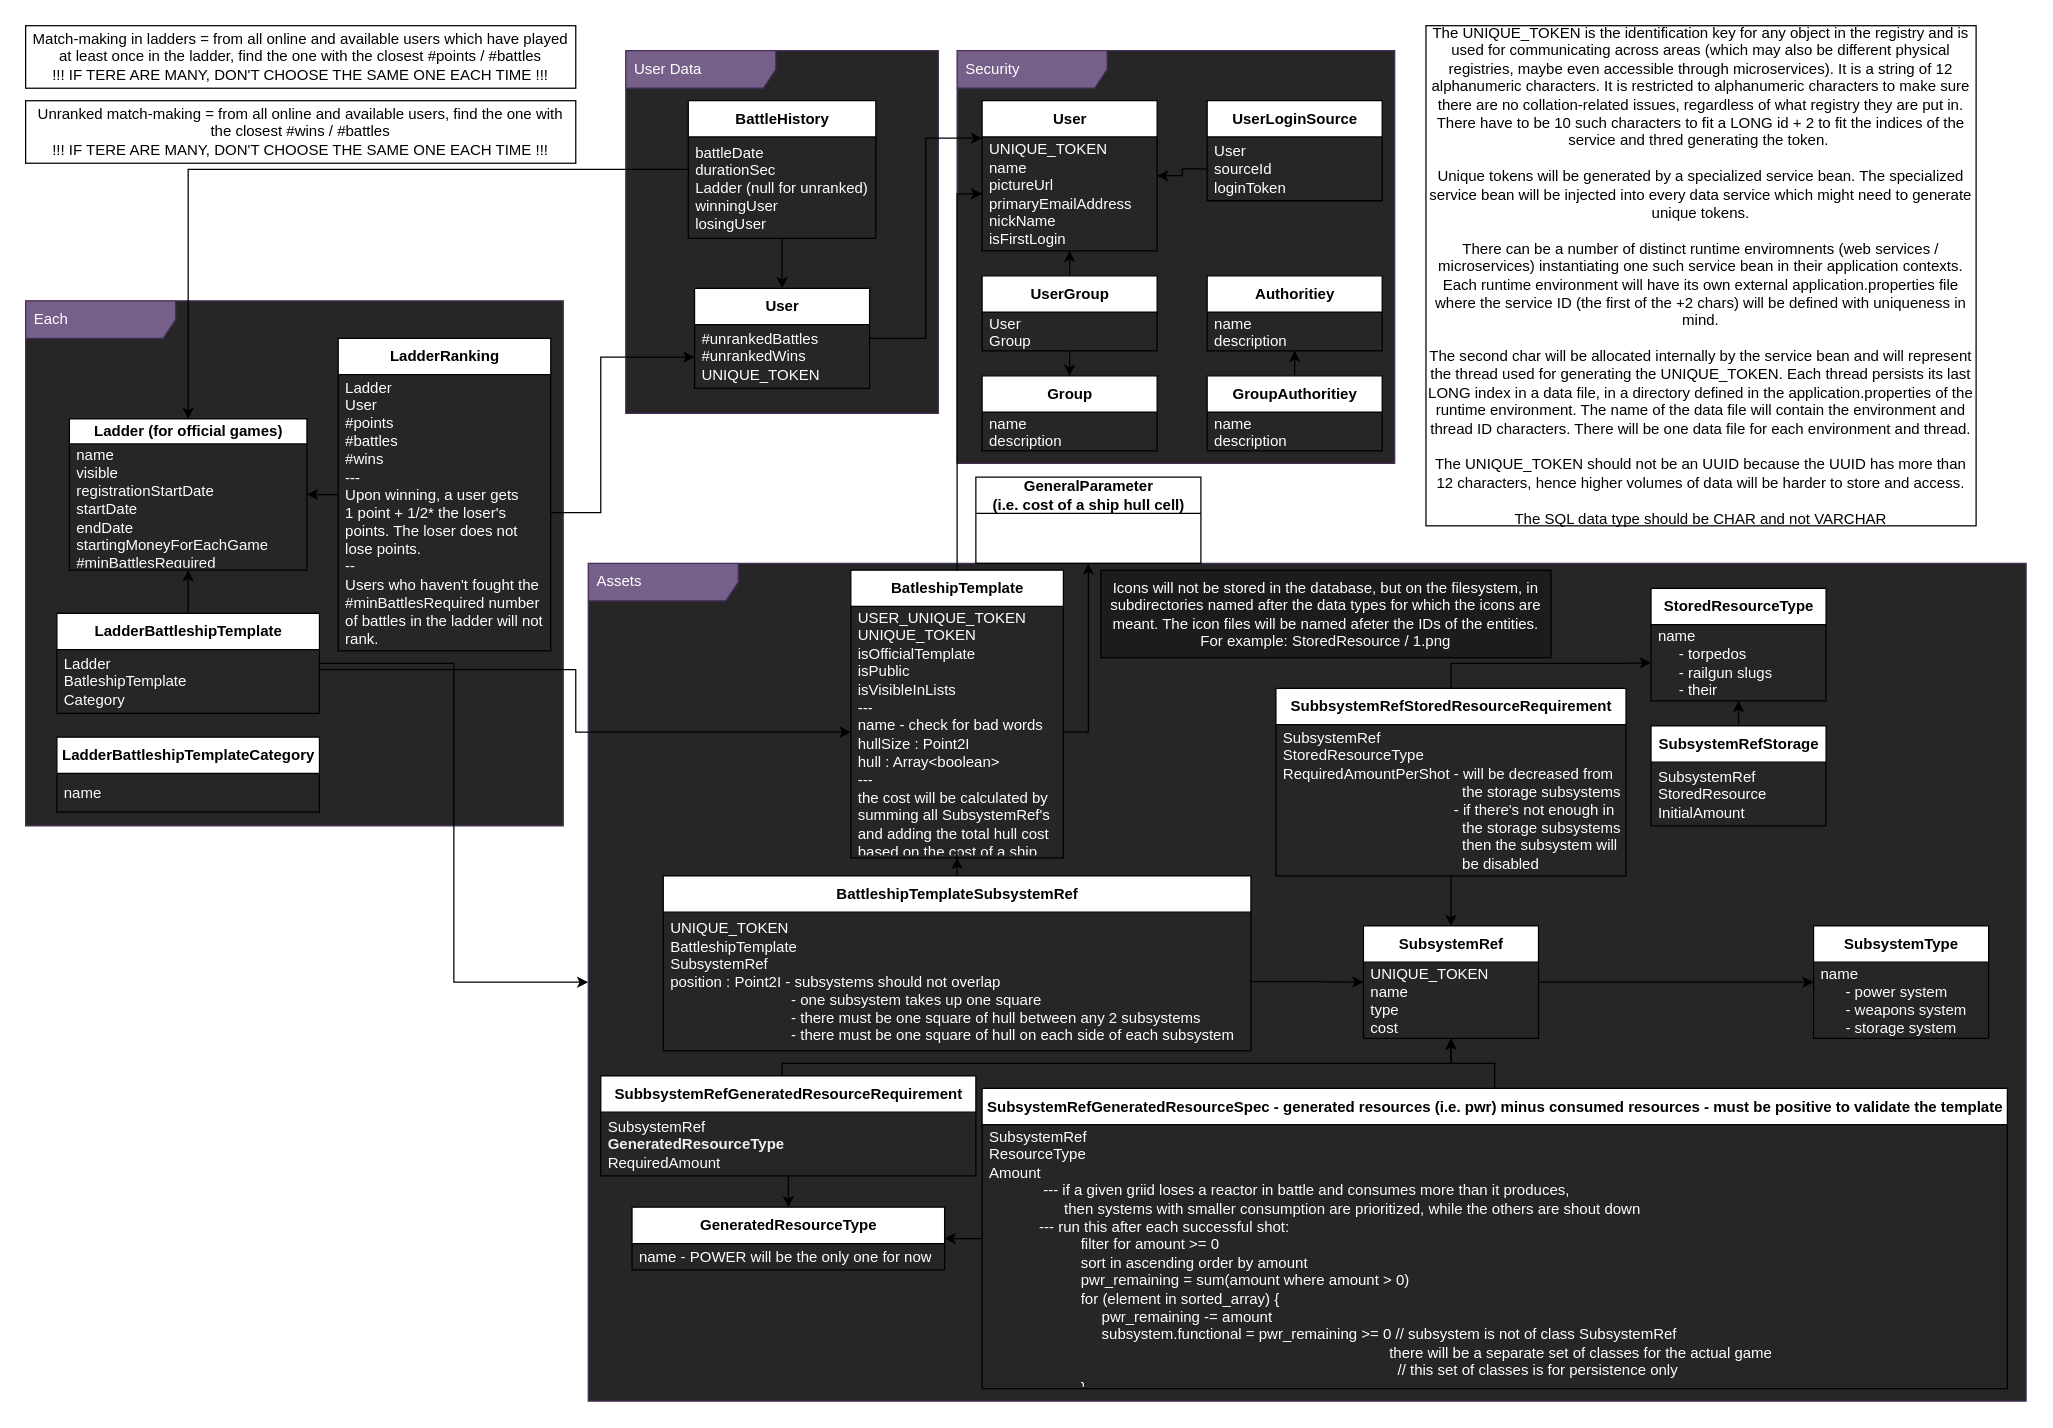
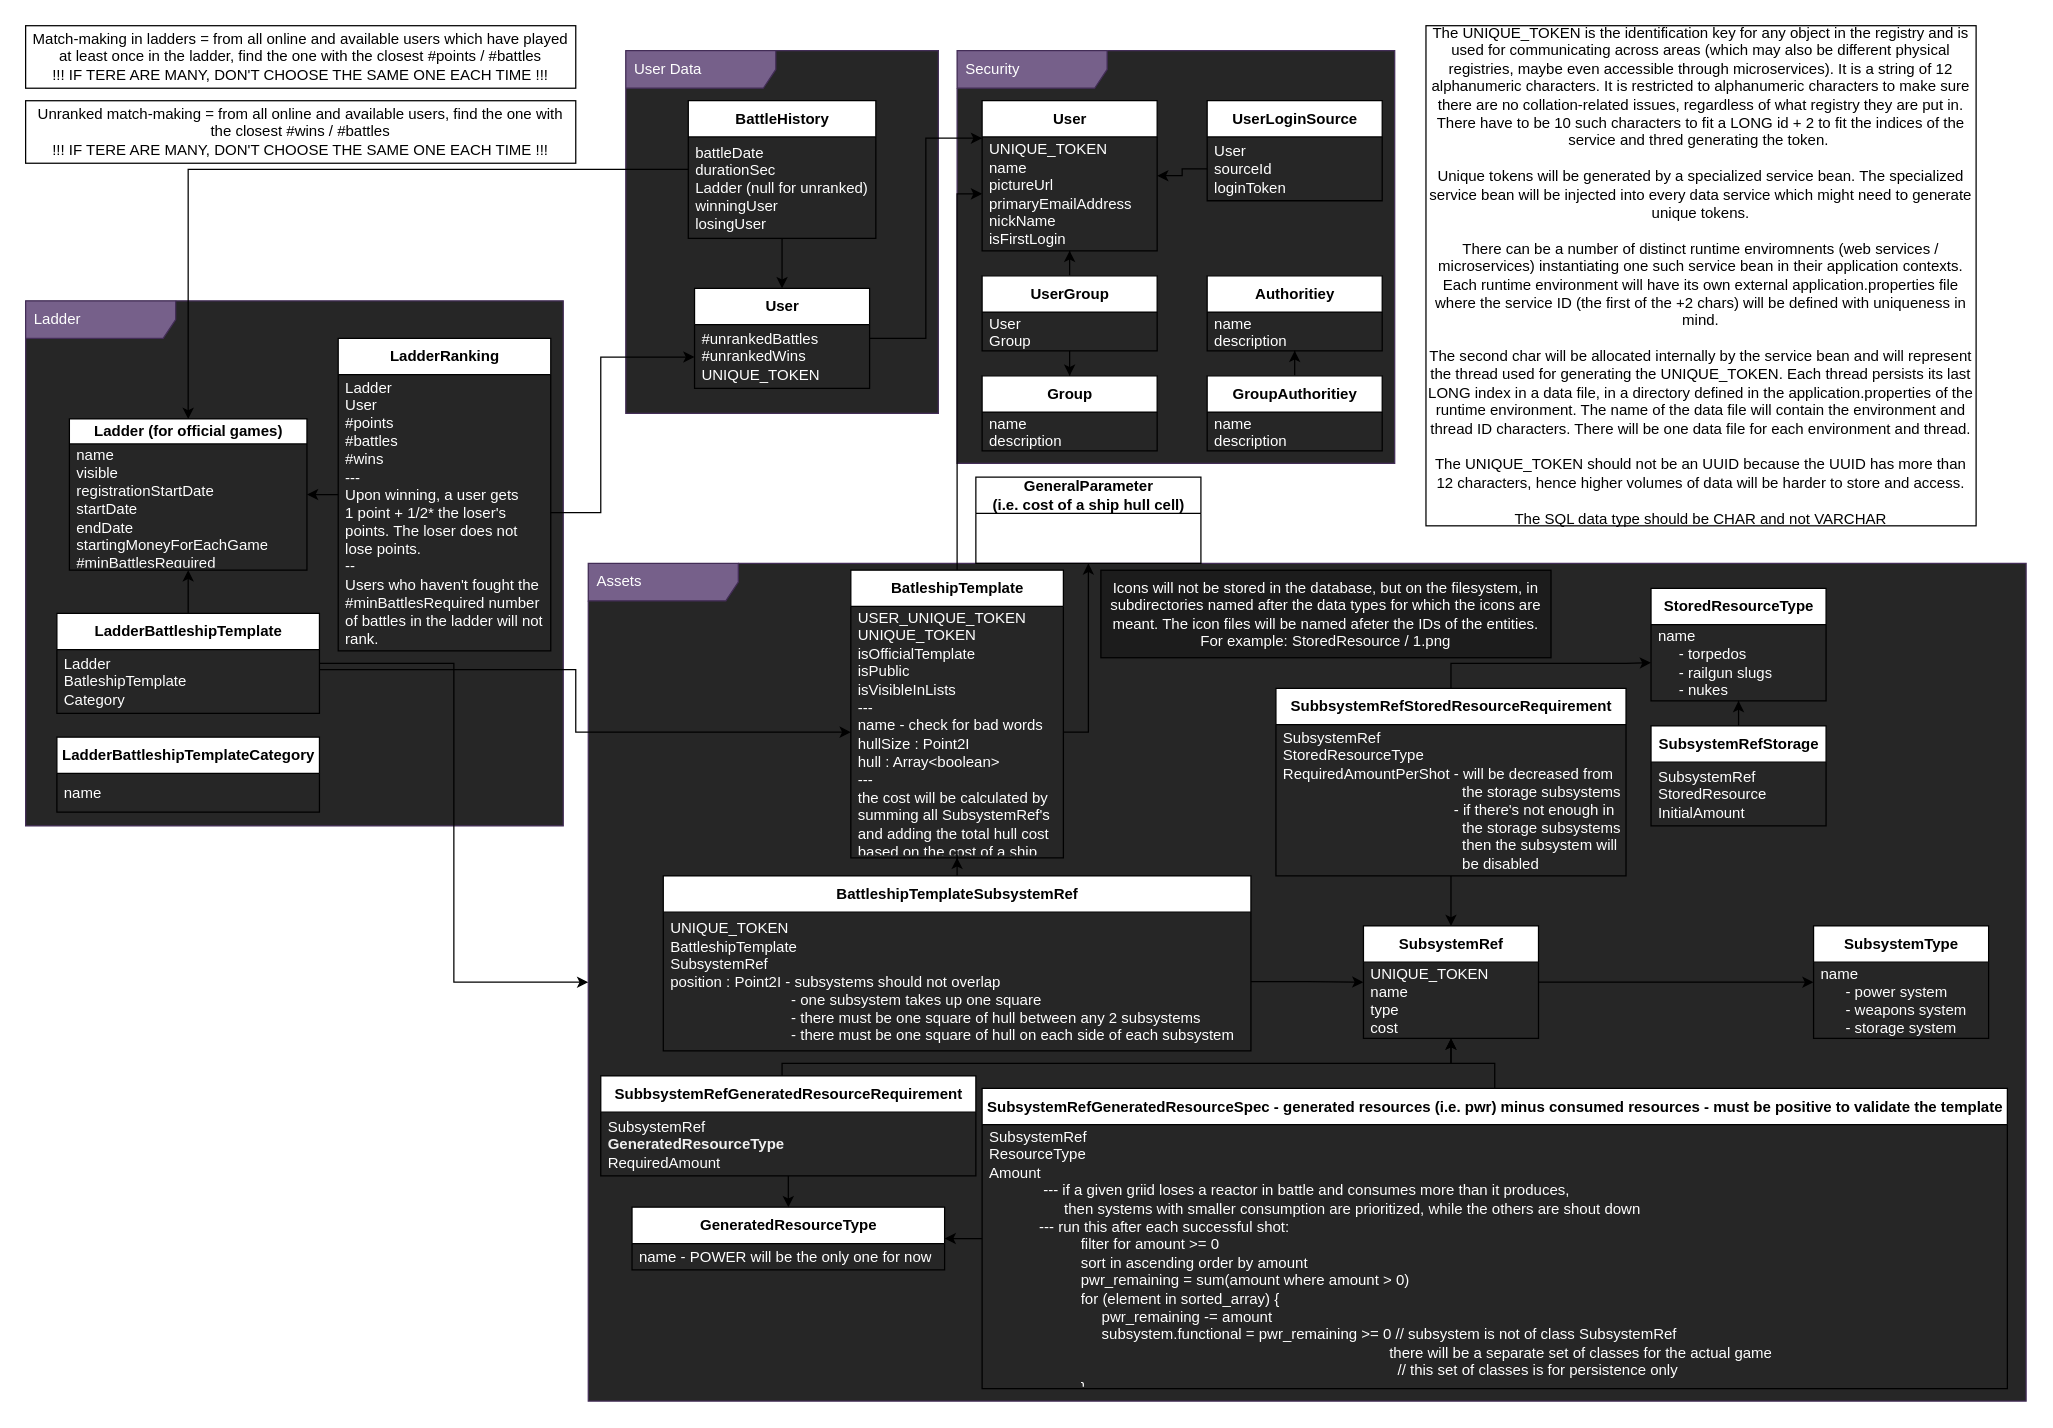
- <mxCell id="5" value="Each" style="shape=umlFrame;whiteSpace=wrap;html=1;width=120;height=30;boundedLbl=1;verticalAlign=middle;align=left;spacingLeft=5;fillColor=#76608a;strokeColor=#432D57;fontColor=#ffffff;swimlaneFillColor=#262626;" parent="1" vertex="1"><mxGeometry y="240" width="430" height="420" as="geometry" x="20" /></mxCell>
+ <mxCell id="5" value="Ladder" style="shape=umlFrame;whiteSpace=wrap;html=1;width=120;height=30;boundedLbl=1;verticalAlign=middle;align=left;spacingLeft=5;fillColor=#76608a;strokeColor=#432D57;fontColor=#ffffff;swimlaneFillColor=#262626;" parent="1" vertex="1"><mxGeometry y="240" width="430" height="420" as="geometry" x="20" /></mxCell>
- <mxCell id="31" value="name&lt;br&gt;&amp;nbsp; &amp;nbsp; &amp;nbsp;- torpedos&lt;br&gt;&amp;nbsp; &amp;nbsp; &amp;nbsp;- railgun slugs&lt;br&gt;&amp;nbsp; &amp;nbsp; &amp;nbsp;- their" style="text;html=1;strokeColor=none;fillColor=none;align=left;verticalAlign=middle;spacingLeft=4;spacingRight=4;overflow=hidden;rotatable=0;points=[[0,0.5],[1,0.5]];portConstraint=eastwest;fontColor=#FFFFFF;" parent="30" vertex="1"><mxGeometry y="29" width="140" height="61" as="geometry" /></mxCell>
+ <mxCell id="31" value="name&lt;br&gt;&amp;nbsp; &amp;nbsp; &amp;nbsp;- torpedos&lt;br&gt;&amp;nbsp; &amp;nbsp; &amp;nbsp;- railgun slugs&lt;br&gt;&amp;nbsp; &amp;nbsp; &amp;nbsp;- nukes" style="text;html=1;strokeColor=none;fillColor=none;align=left;verticalAlign=middle;spacingLeft=4;spacingRight=4;overflow=hidden;rotatable=0;points=[[0,0.5],[1,0.5]];portConstraint=eastwest;fontColor=#FFFFFF;" parent="30" vertex="1"><mxGeometry y="29" width="140" height="61" as="geometry" /></mxCell>
